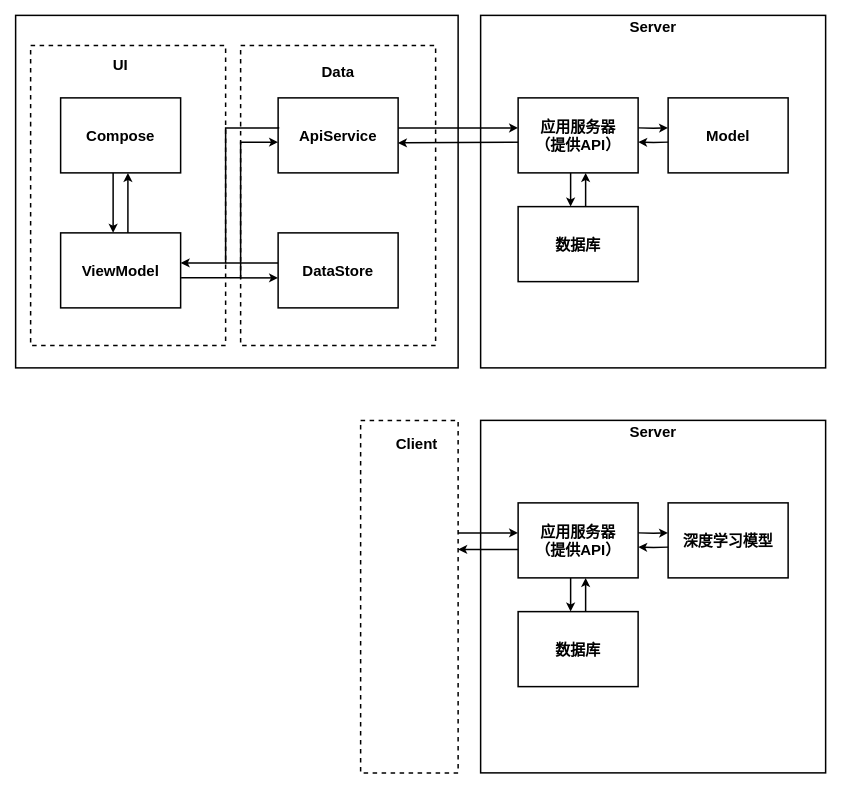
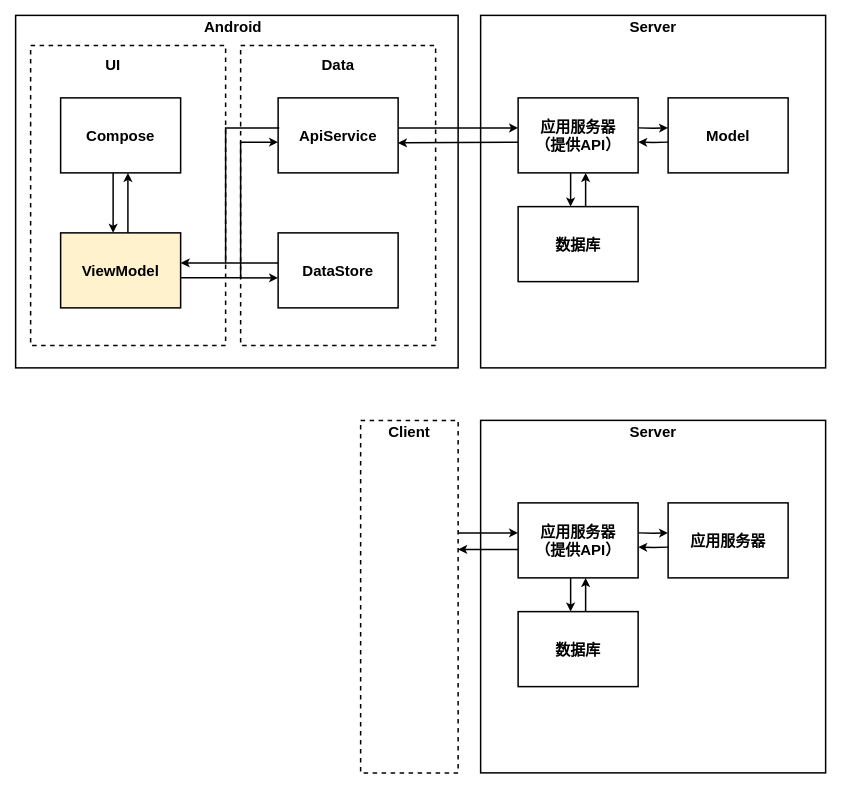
+ <mxCell id="13" value="&lt;font style=&quot;font-size: 20px;&quot;&gt;Android&lt;/font&gt;" style="text;html=1;align=center;verticalAlign=middle;whiteSpace=wrap;rounded=0;fontFamily=Helvetica;fontSize=20;fontStyle=1;strokeWidth=2;" parent="1" vertex="1"><mxGeometry x="280" y="20" width="60" height="30" as="geometry" /></mxCell>
- <mxCell id="6" value="&lt;font style=&quot;font-size: 20px;&quot;&gt;UI&lt;/font&gt;" style="text;html=1;align=center;verticalAlign=middle;whiteSpace=wrap;rounded=0;fontFamily=Helvetica;fontSize=20;fontStyle=1;strokeWidth=2;" parent="1" vertex="1"><mxGeometry x="130" y="70" width="60" height="30" as="geometry" /></mxCell>
+ <mxCell id="6" value="&lt;font style=&quot;font-size: 20px;&quot;&gt;UI&lt;/font&gt;" style="text;html=1;align=center;verticalAlign=middle;whiteSpace=wrap;rounded=0;fontFamily=Helvetica;fontSize=20;fontStyle=1;strokeWidth=2;" parent="1" vertex="1"><mxGeometry x="120" y="70" width="60" height="30" as="geometry" /></mxCell>
- <mxCell id="7" value="Data" style="text;html=1;align=center;verticalAlign=middle;whiteSpace=wrap;rounded=0;fontFamily=Helvetica;fontSize=20;fontStyle=1;strokeWidth=2;" parent="1" vertex="1"><mxGeometry x="420" y="80" width="60" height="30" as="geometry" /></mxCell>
+ <mxCell id="7" value="Data" style="text;html=1;align=center;verticalAlign=middle;whiteSpace=wrap;rounded=0;fontFamily=Helvetica;fontSize=20;fontStyle=1;strokeWidth=2;" parent="1" vertex="1"><mxGeometry x="420" y="70" width="60" height="30" as="geometry" /></mxCell>
- <mxCell id="9" value="&lt;font style=&quot;font-size: 20px;&quot;&gt;ViewModel&lt;/font&gt;" style="rounded=0;whiteSpace=wrap;html=1;fontFamily=Helvetica;fontSize=20;fontStyle=1;strokeWidth=2;" parent="1" vertex="1"><mxGeometry x="80" y="310" width="160" height="100" as="geometry" /></mxCell>
+ <mxCell id="9" value="&lt;font style=&quot;font-size: 20px;&quot;&gt;ViewModel&lt;/font&gt;" style="rounded=0;whiteSpace=wrap;html=1;fontFamily=Helvetica;fontSize=20;fontStyle=1;strokeWidth=2;fillColor=#fff2cc;" parent="1" vertex="1"><mxGeometry x="80" y="310" width="160" height="100" as="geometry" /></mxCell>
- <mxCell id="41" value="&lt;font style=&quot;font-size: 20px;&quot;&gt;Client&lt;/font&gt;" style="text;html=1;align=center;verticalAlign=middle;whiteSpace=wrap;rounded=0;fontFamily=Helvetica;fontSize=20;fontStyle=1;strokeWidth=2;" vertex="1" parent="1"><mxGeometry x="525" y="575" width="60" height="30" as="geometry" /></mxCell>
+ <mxCell id="41" value="&lt;font style=&quot;font-size: 20px;&quot;&gt;Client&lt;/font&gt;" style="text;html=1;align=center;verticalAlign=middle;whiteSpace=wrap;rounded=0;fontFamily=Helvetica;fontSize=20;fontStyle=1;strokeWidth=2;" vertex="1" parent="1"><mxGeometry x="515" y="560" width="60" height="30" as="geometry" /></mxCell>
- <mxCell id="38" value="深度学习模型" style="rounded=0;whiteSpace=wrap;html=1;fontFamily=Helvetica;fontSize=20;fontStyle=1;strokeWidth=2;" vertex="1" parent="1"><mxGeometry x="890" y="670" width="160" height="100" as="geometry" /></mxCell>
+ <mxCell id="38" value="应用服务器" style="rounded=0;whiteSpace=wrap;html=1;fontFamily=Helvetica;fontSize=20;fontStyle=1;strokeWidth=2;" vertex="1" parent="1"><mxGeometry x="890" y="670" width="160" height="100" as="geometry" /></mxCell>
